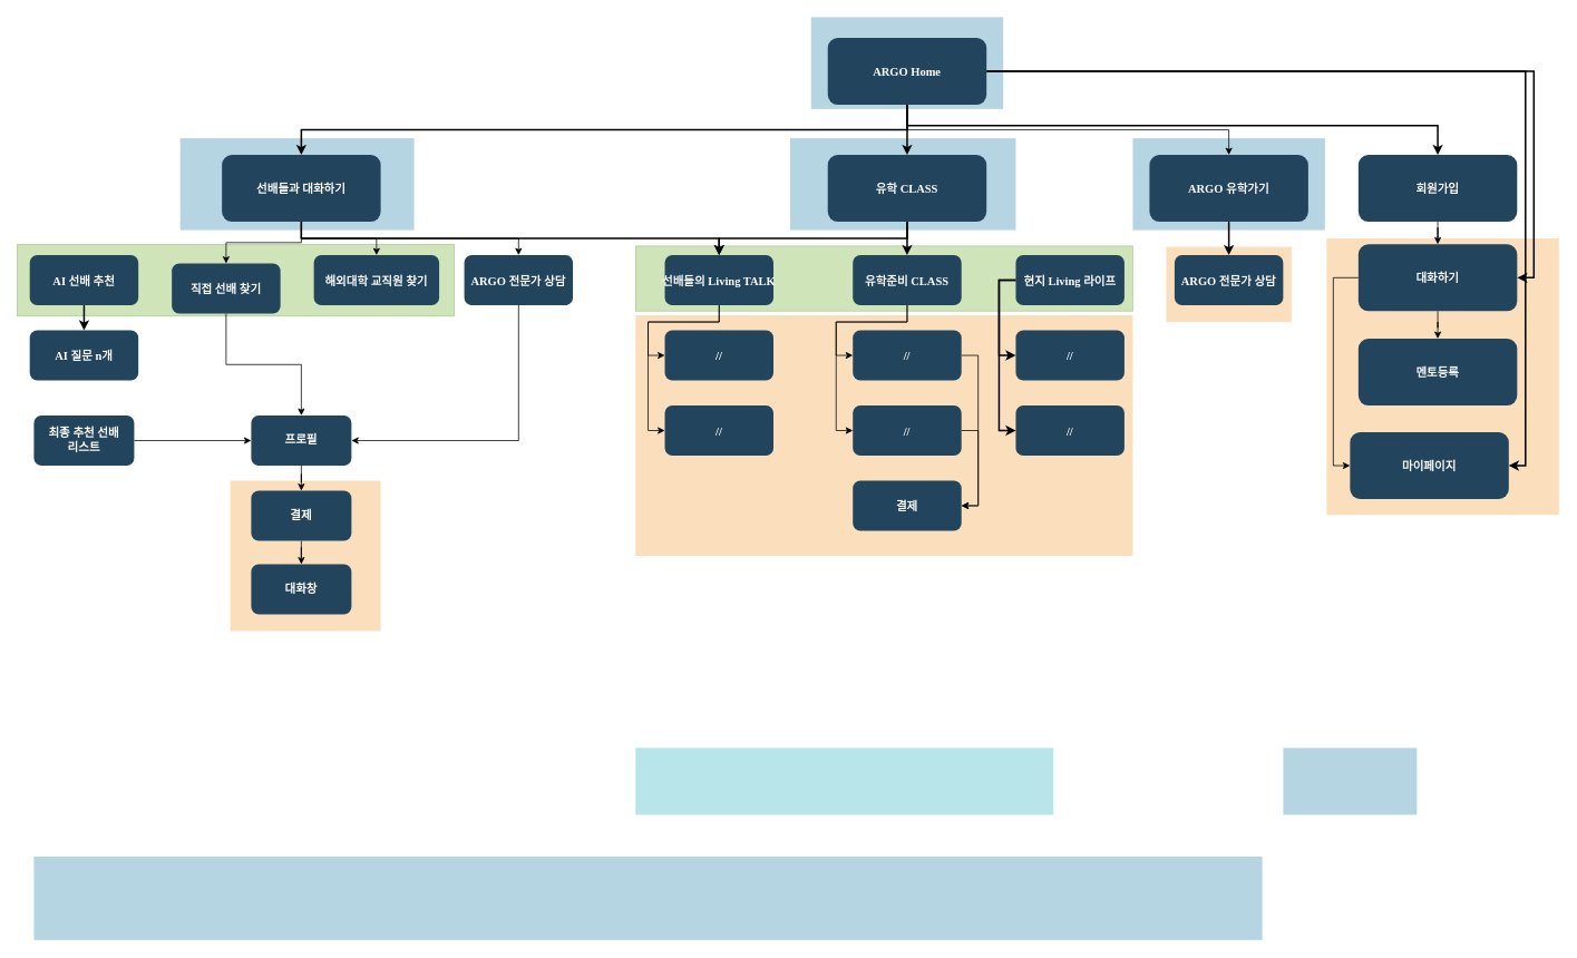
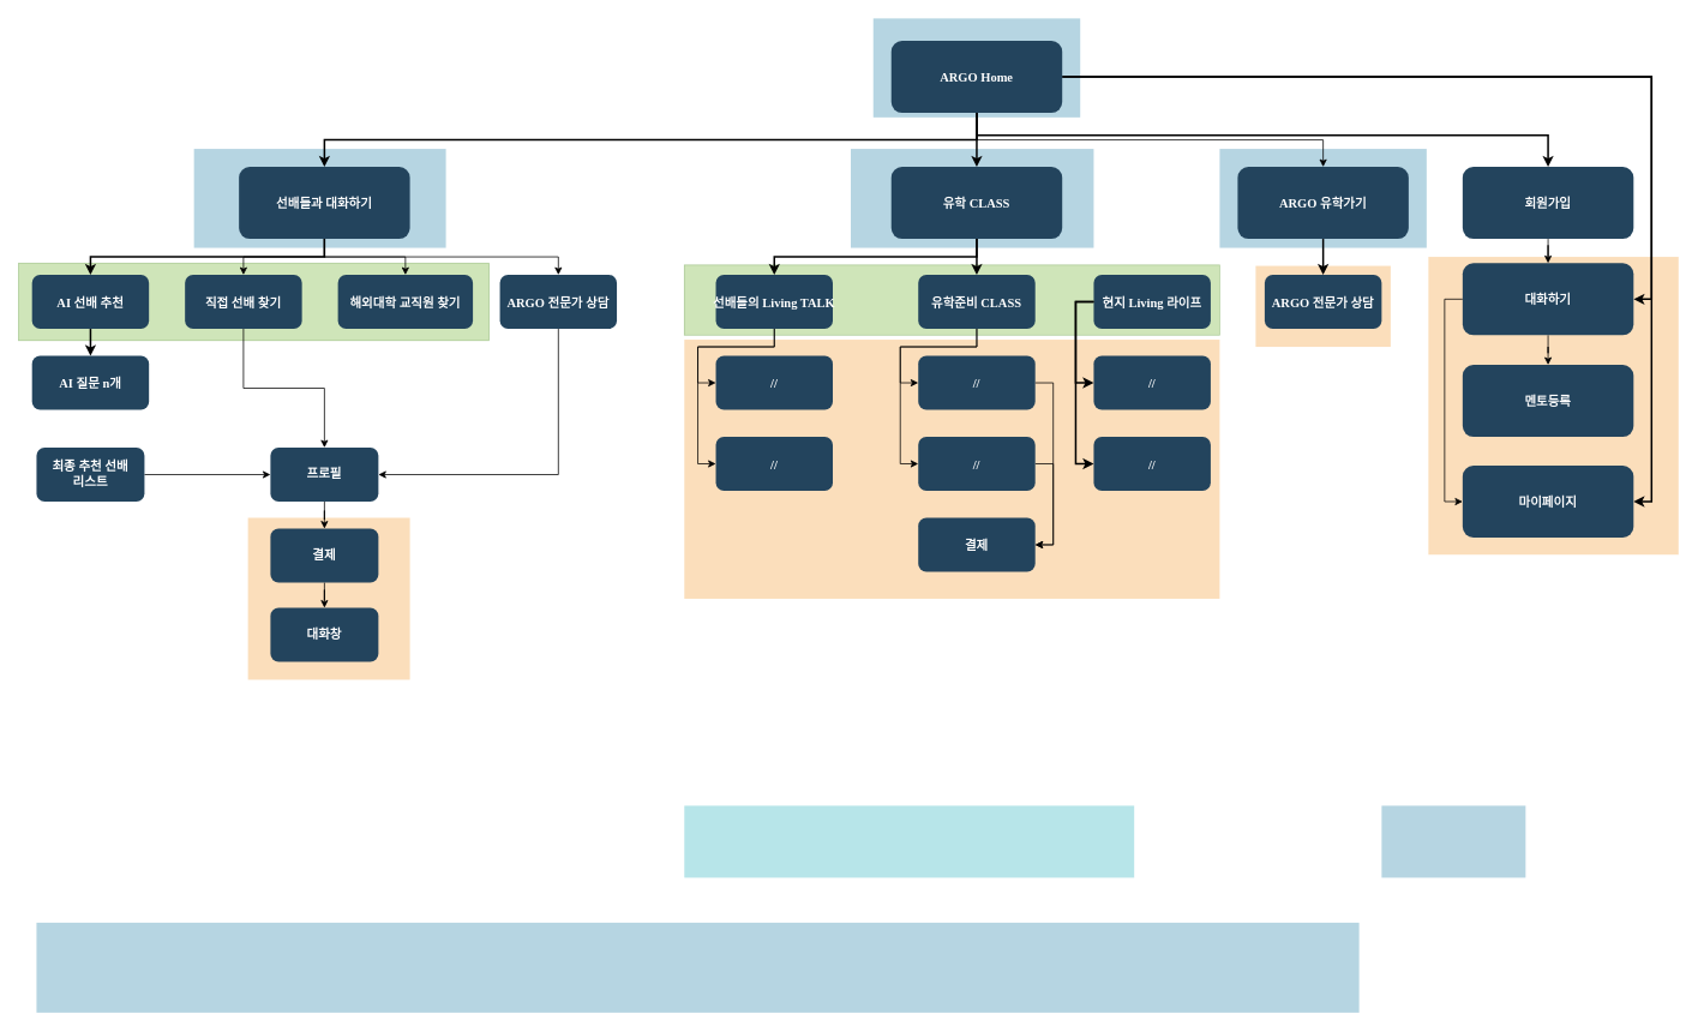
- <mxCell id="54" value="" style="edgeStyle=elbowEdgeStyle;elbow=vertical;strokeWidth=2;rounded=0;" parent="1" source="27" target="37" edge="1"><mxGeometry x="220" y="140" width="100" height="100" as="geometry"><mxPoint x="135" y="85" as="sourcePoint" /><mxPoint x="235" y="-15" as="targetPoint" /></mxGeometry></mxCell>
+ <mxCell id="54" value="" style="edgeStyle=elbowEdgeStyle;elbow=vertical;strokeWidth=2;rounded=0" parent="1" source="27" target="28" edge="1"><mxGeometry x="220" y="140" width="100" height="100" as="geometry"><mxPoint x="135" y="85" as="sourcePoint" /><mxPoint x="235" y="-15" as="targetPoint" /></mxGeometry></mxCell>
- <mxCell id="31" value="직접 선배 찾기" style="rounded=1;fillColor=#23445D;gradientColor=none;strokeColor=none;fontColor=#FFFFFF;fontStyle=1;fontFamily=Tahoma;fontSize=14" parent="1" vertex="1"><mxGeometry x="205" y="315" width="130" height="60" as="geometry" /></mxCell>
+ <mxCell id="31" value="직접 선배 찾기" style="rounded=1;fillColor=#23445D;gradientColor=none;strokeColor=none;fontColor=#FFFFFF;fontStyle=1;fontFamily=Tahoma;fontSize=14" parent="1" vertex="1"><mxGeometry x="205" y="305" width="130" height="60" as="geometry" /></mxCell>
- <mxCell id="72" value="마이페이지" style="rounded=1;fillColor=#23445D;gradientColor=none;strokeColor=none;fontColor=#FFFFFF;fontStyle=1;fontFamily=Tahoma;fontSize=14" vertex="1" parent="1"><mxGeometry x="1615" y="517" width="190" height="80" as="geometry" /></mxCell>
+ <mxCell id="72" value="마이페이지" style="rounded=1;fillColor=#23445D;gradientColor=none;strokeColor=none;fontColor=#FFFFFF;fontStyle=1;fontFamily=Tahoma;fontSize=14" vertex="1" parent="1"><mxGeometry x="1625" y="517" width="190" height="80" as="geometry" /></mxCell>
